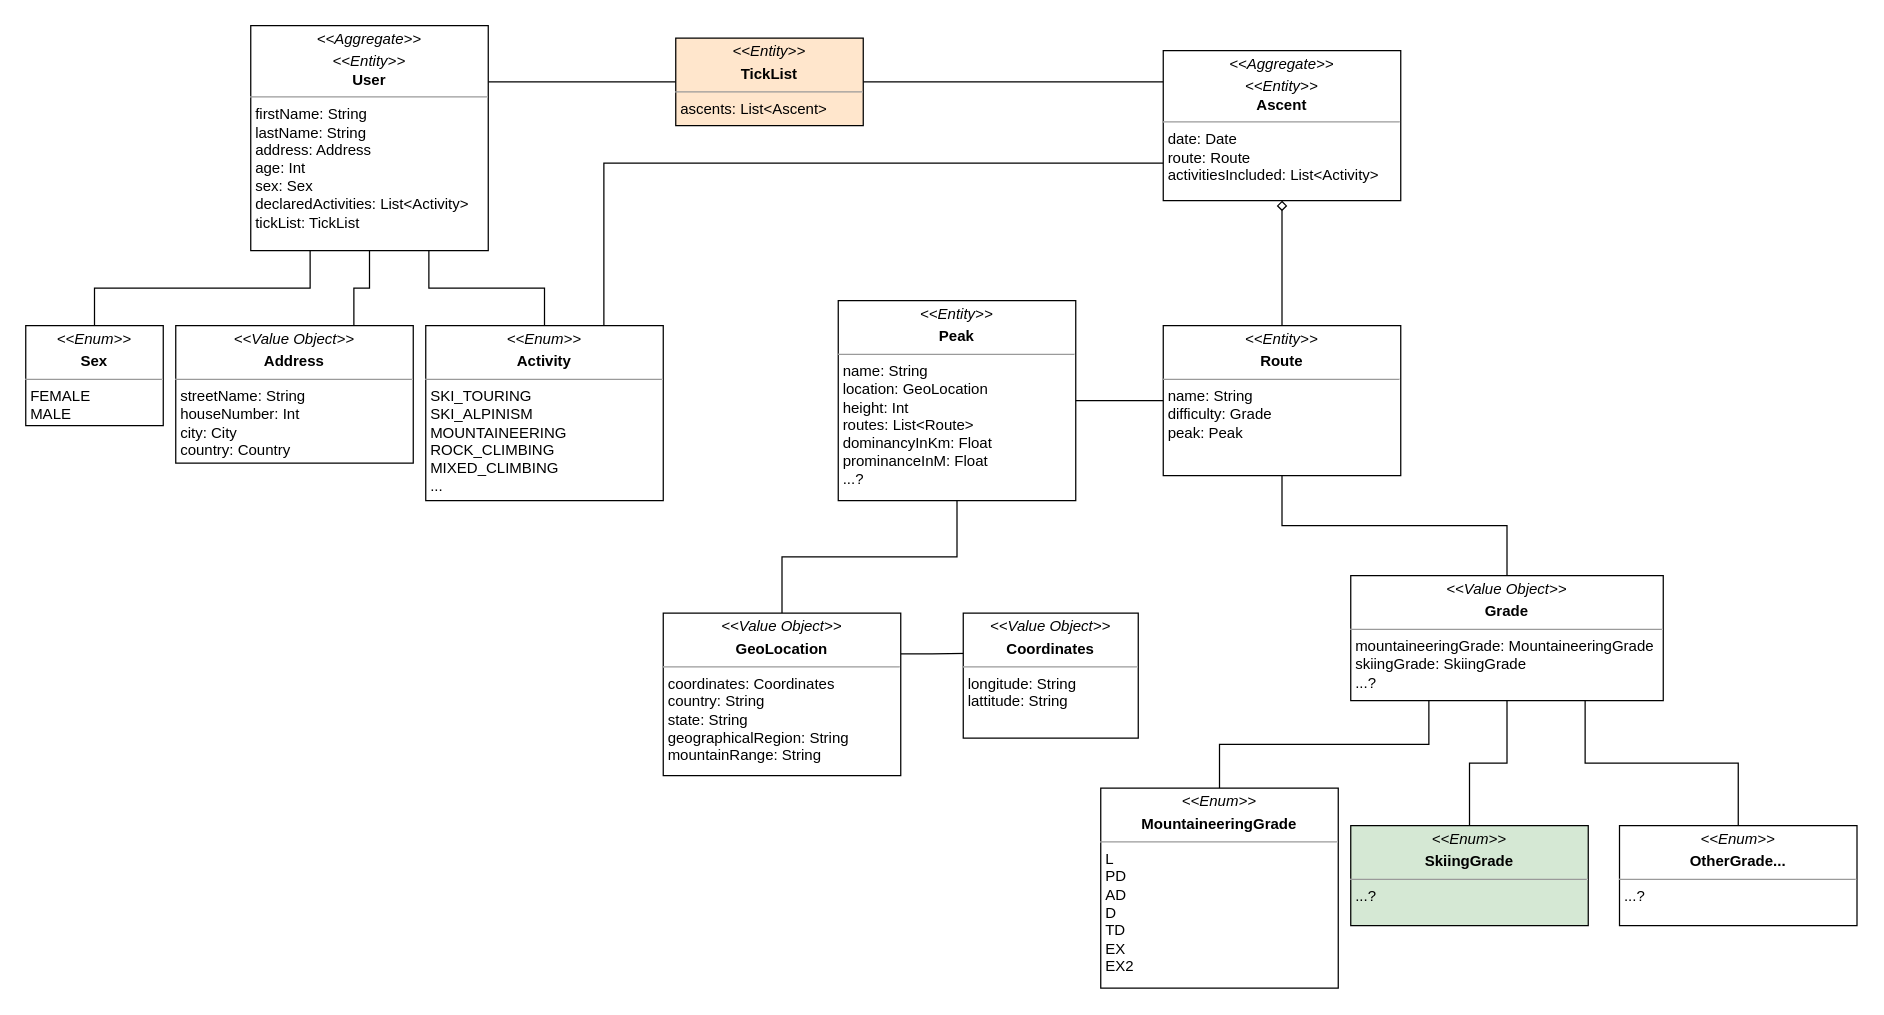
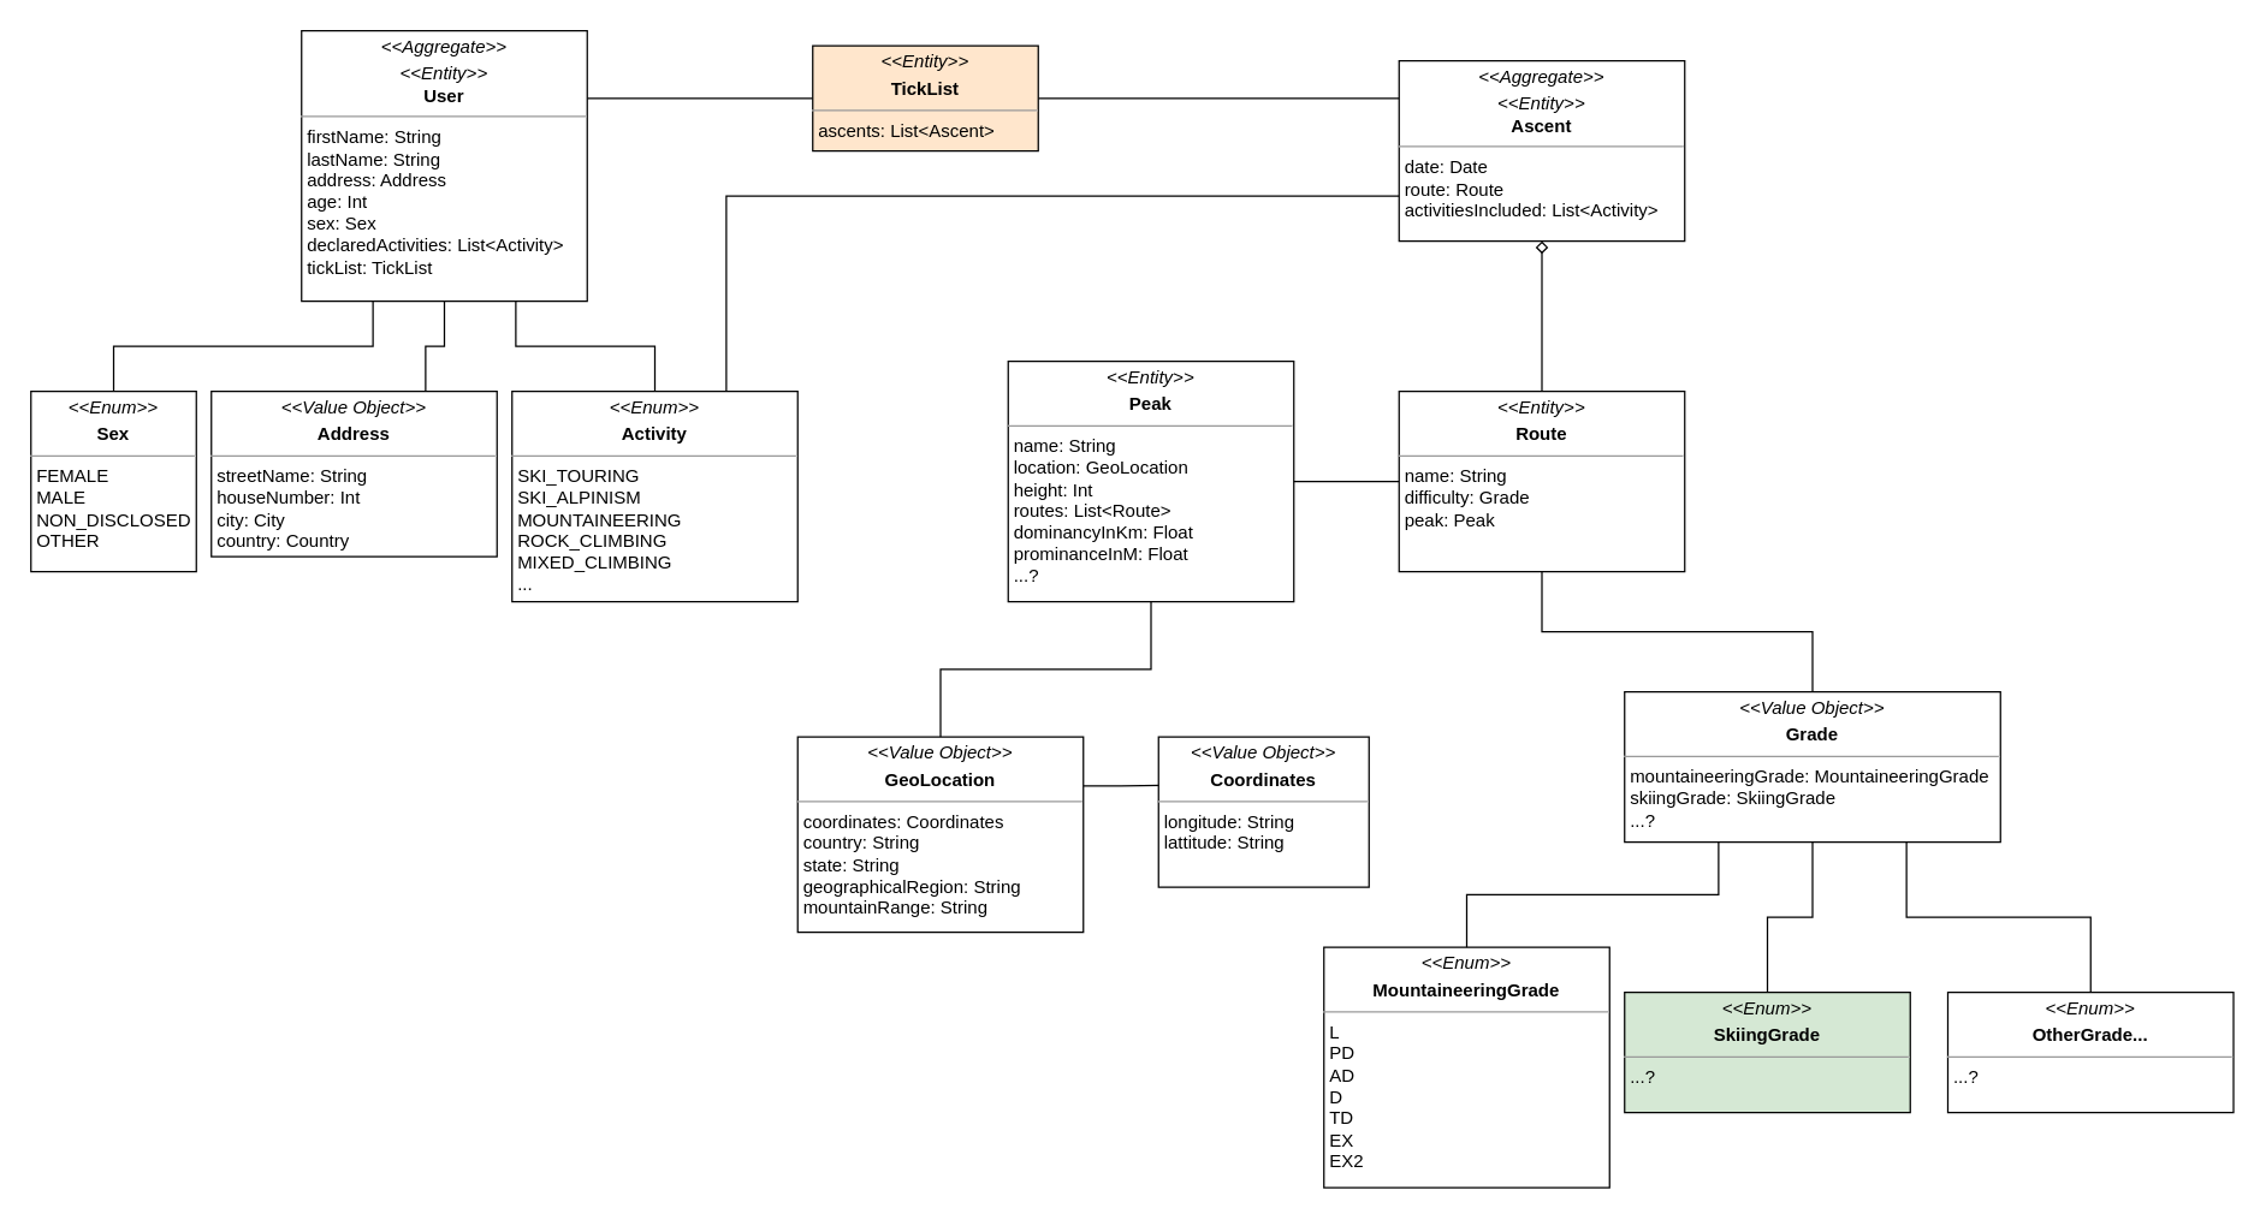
- <mxCell id="9" value="&lt;p style=&quot;margin:0px;margin-top:4px;text-align:center;&quot;&gt;&lt;i&gt;&amp;lt;&amp;lt;Enum&amp;gt;&amp;gt;&lt;/i&gt;&lt;/p&gt;&lt;p style=&quot;margin:0px;margin-top:4px;text-align:center;&quot;&gt;&lt;b&gt;Sex&lt;/b&gt;&lt;/p&gt;&lt;hr size=&quot;1&quot;&gt;&lt;p style=&quot;margin:0px;margin-left:4px;&quot;&gt;FEMALE&lt;/p&gt;&lt;p style=&quot;margin:0px;margin-left:4px;&quot;&gt;MALE&lt;/p&gt;&lt;p style=&quot;margin:0px;margin-left:4px;&quot;&gt;NON_DISCLOSED&lt;/p&gt;&lt;p style=&quot;margin:0px;margin-left:4px;&quot;&gt;OTHER&lt;/p&gt;" style="verticalAlign=top;align=left;overflow=fill;fontSize=12;fontFamily=Helvetica;html=1;" parent="1" vertex="1"><mxGeometry x="20" y="260" width="110" height="80" as="geometry" /></mxCell>
+ <mxCell id="9" value="&lt;p style=&quot;margin:0px;margin-top:4px;text-align:center;&quot;&gt;&lt;i&gt;&amp;lt;&amp;lt;Enum&amp;gt;&amp;gt;&lt;/i&gt;&lt;/p&gt;&lt;p style=&quot;margin:0px;margin-top:4px;text-align:center;&quot;&gt;&lt;b&gt;Sex&lt;/b&gt;&lt;/p&gt;&lt;hr size=&quot;1&quot;&gt;&lt;p style=&quot;margin:0px;margin-left:4px;&quot;&gt;FEMALE&lt;/p&gt;&lt;p style=&quot;margin:0px;margin-left:4px;&quot;&gt;MALE&lt;/p&gt;&lt;p style=&quot;margin:0px;margin-left:4px;&quot;&gt;NON_DISCLOSED&lt;/p&gt;&lt;p style=&quot;margin:0px;margin-left:4px;&quot;&gt;OTHER&lt;/p&gt;" style="verticalAlign=top;align=left;overflow=fill;fontSize=12;fontFamily=Helvetica;html=1;" parent="1" vertex="1"><mxGeometry x="20" y="260" width="110" height="120" as="geometry" /></mxCell>
